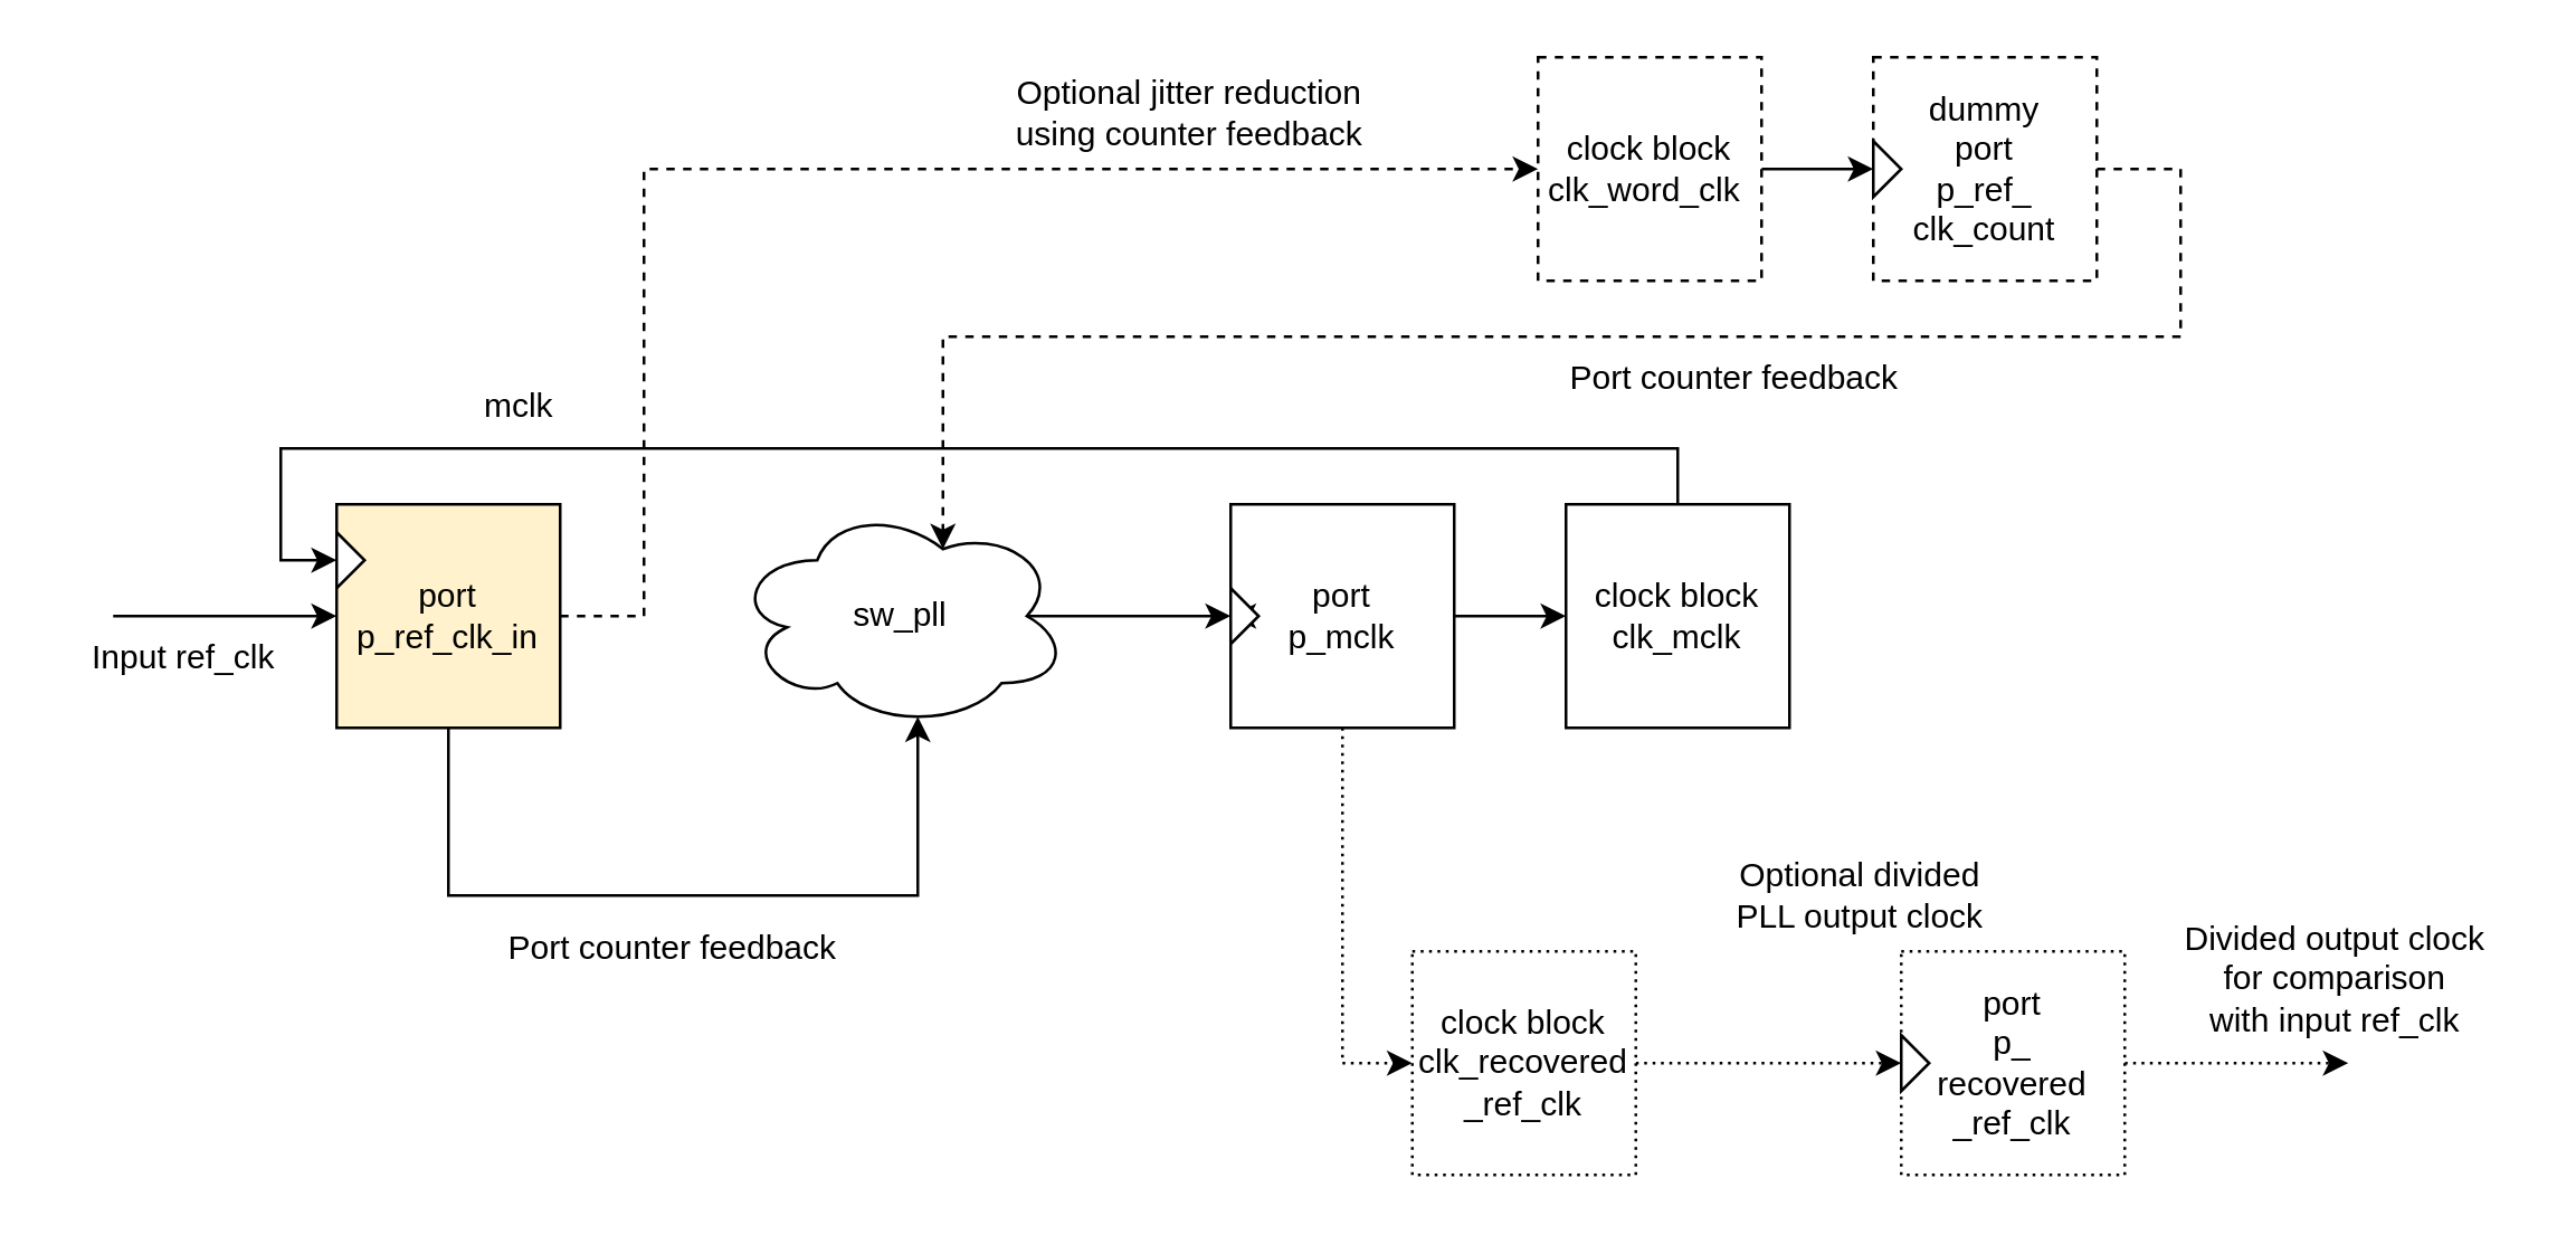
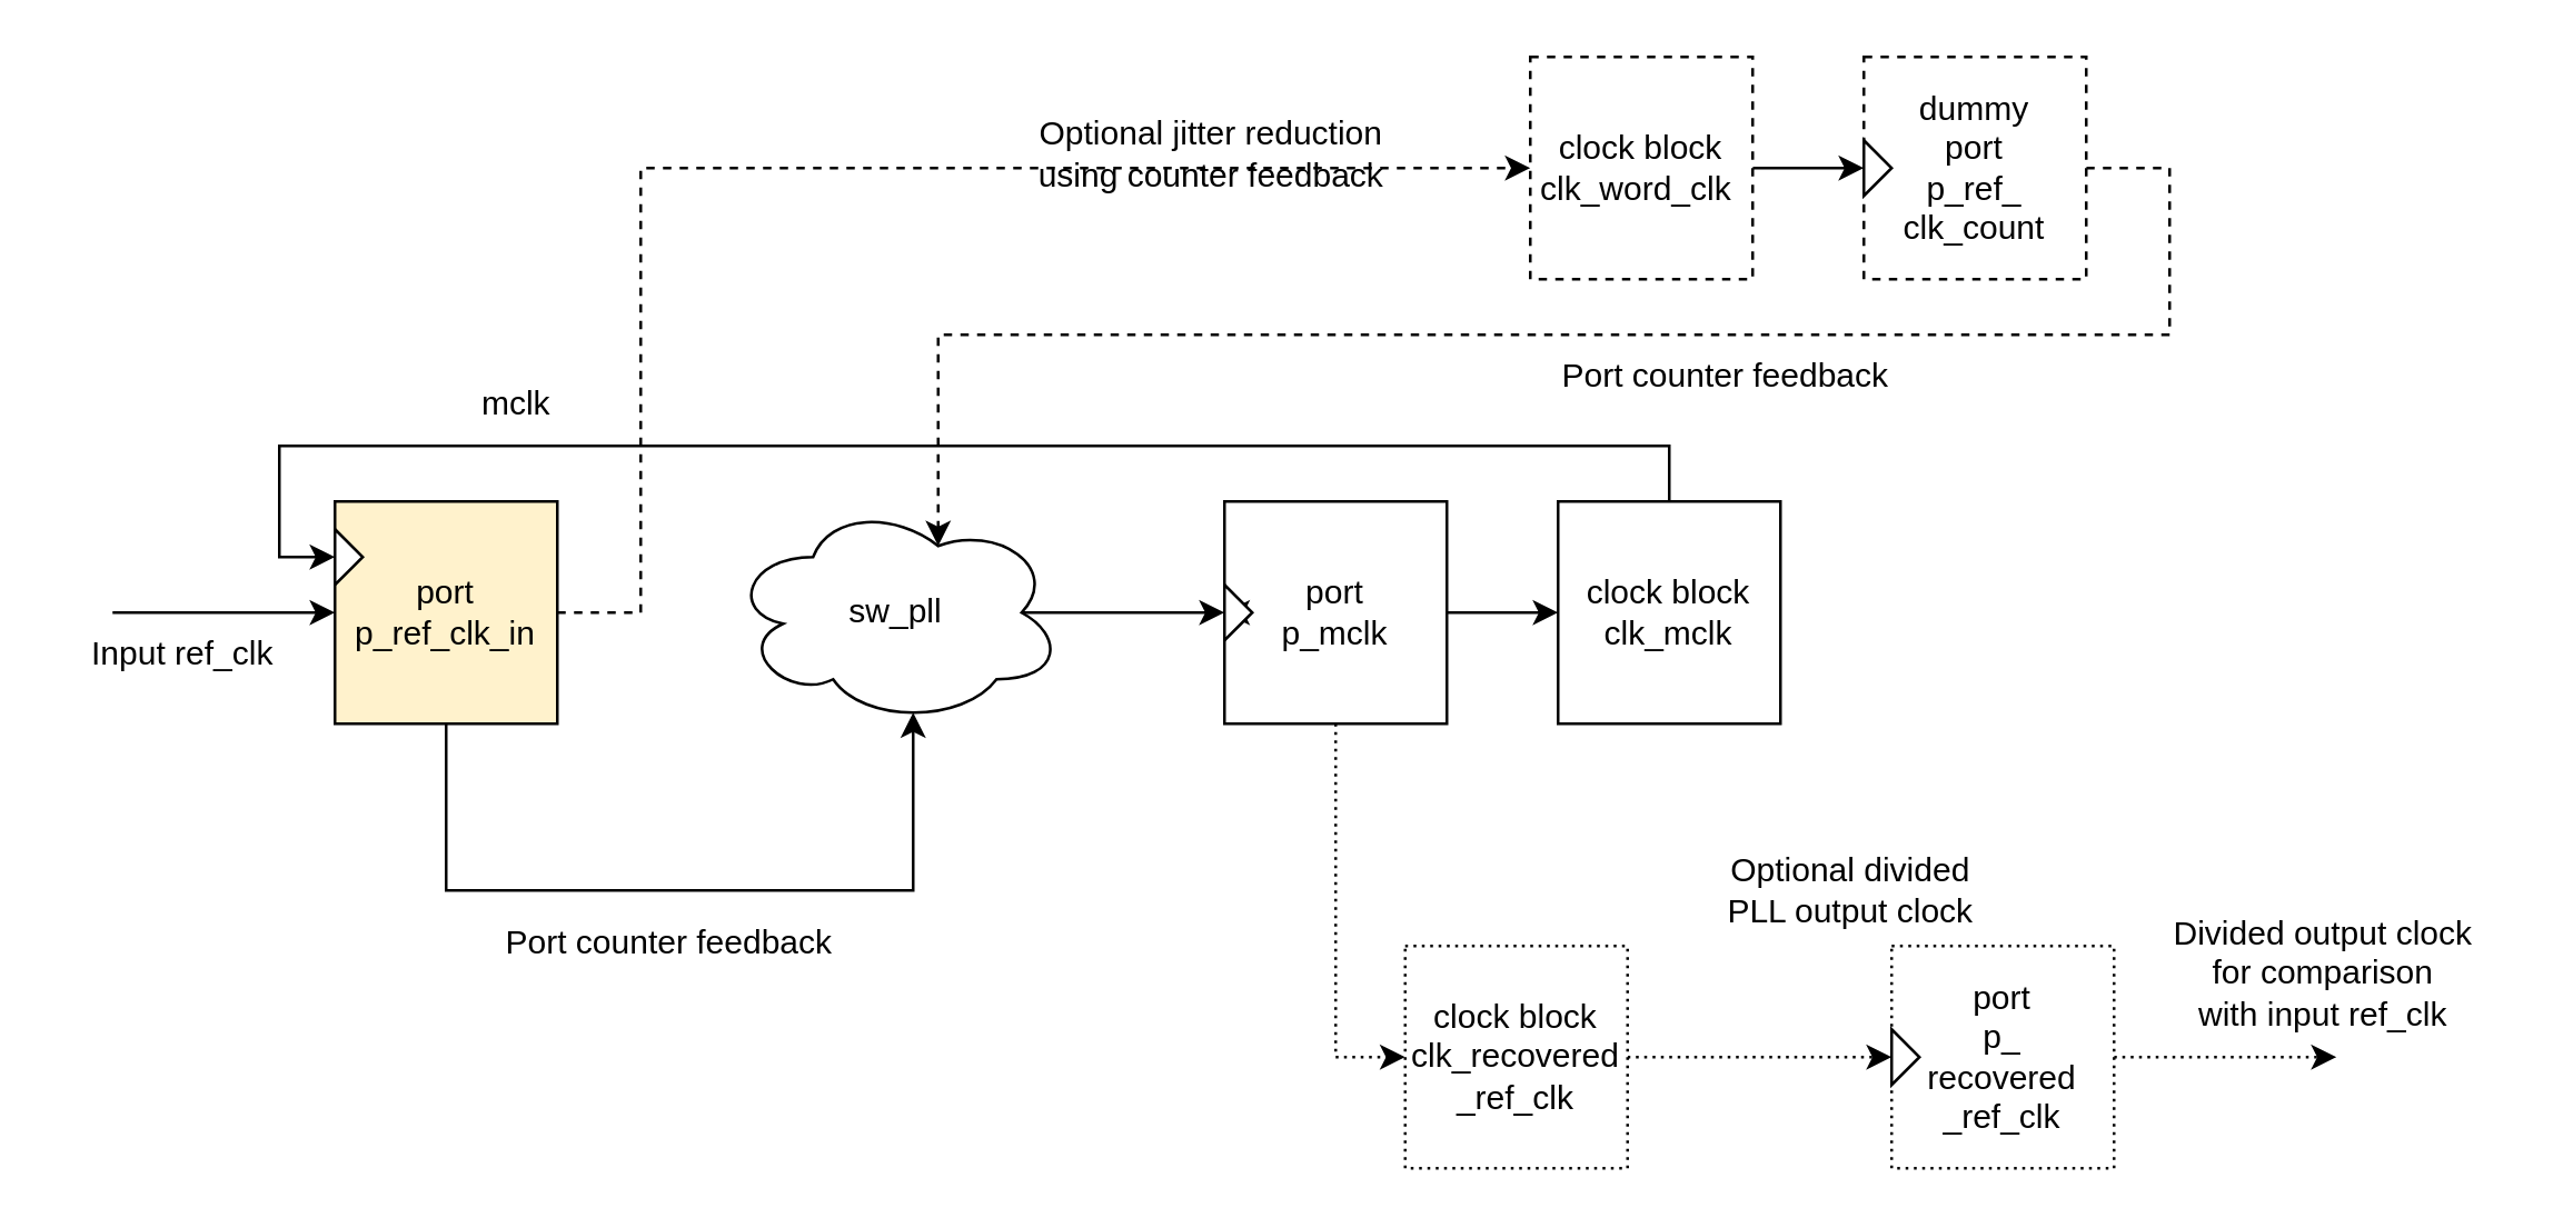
- <mxCell id="25" value="Optional jitter reduction&lt;br&gt;using counter feedback" style="text;html=1;align=center;verticalAlign=middle;resizable=0;points=[];autosize=1;strokeColor=none;fillColor=none;" parent="1" vertex="1"><mxGeometry x="350" y="20" width="150" height="40" as="geometry" /></mxCell>
+ <mxCell id="25" value="Optional jitter reduction&lt;br&gt;using counter feedback" style="text;html=1;align=center;verticalAlign=middle;resizable=0;points=[];autosize=1;strokeColor=none;fillColor=none;" parent="1" vertex="1"><mxGeometry x="360" y="35" width="150" height="40" as="geometry" /></mxCell>
